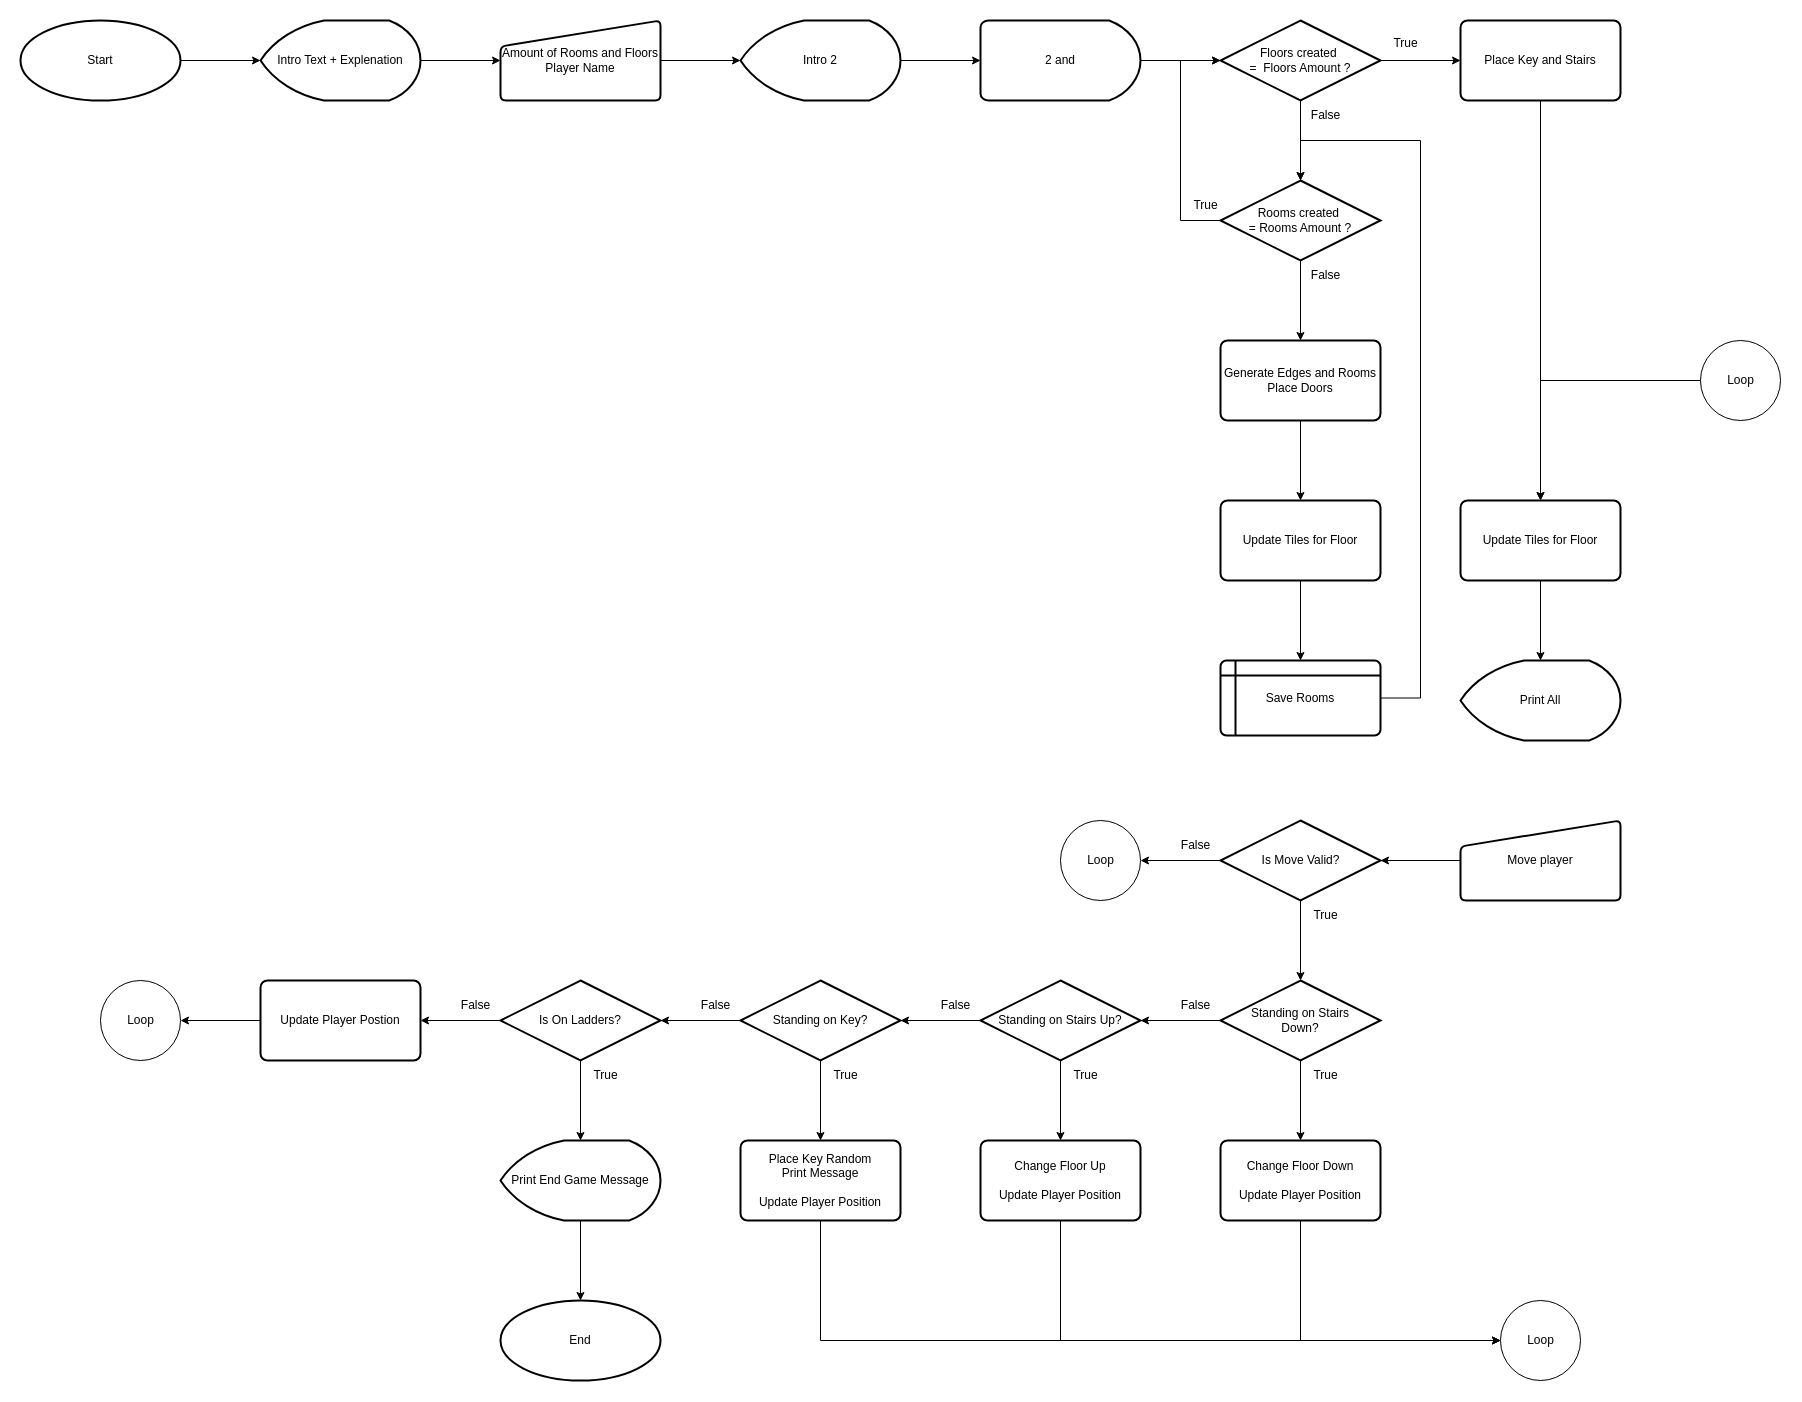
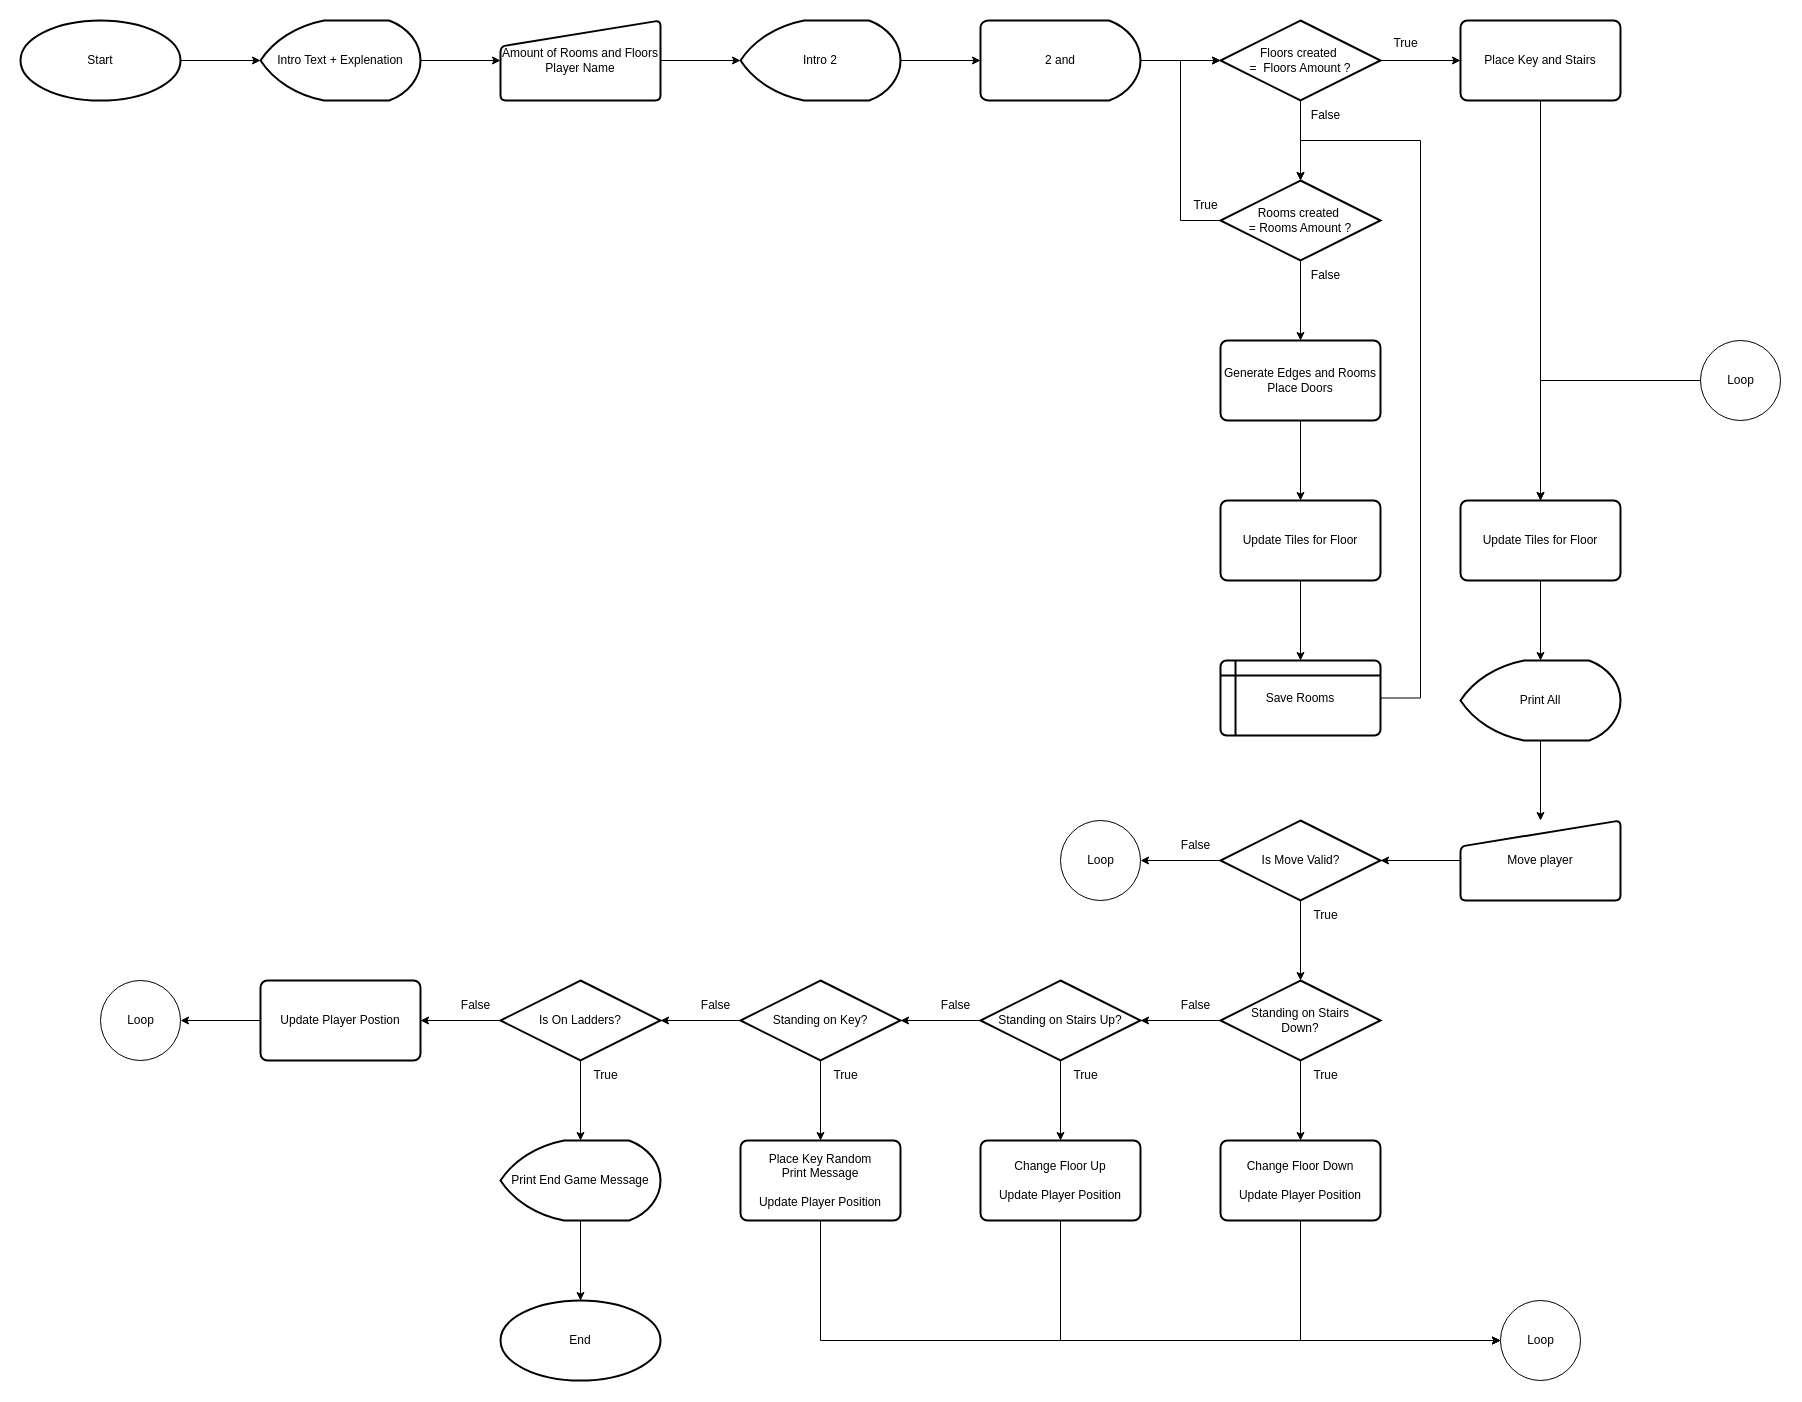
+ <mxCell id="15" style="edgeStyle=orthogonalEdgeStyle;rounded=0;orthogonalLoop=1;jettySize=auto;html=1;exitX=0.5;exitY=1;exitDx=0;exitDy=0;exitPerimeter=0;entryX=0.5;entryY=0;entryDx=0;entryDy=0;fontFamily=Helvetica;fontSize=12;fontColor=default;" edge="1" parent="1" source="8" target="14"><mxGeometry relative="1" as="geometry" /></mxCell>
